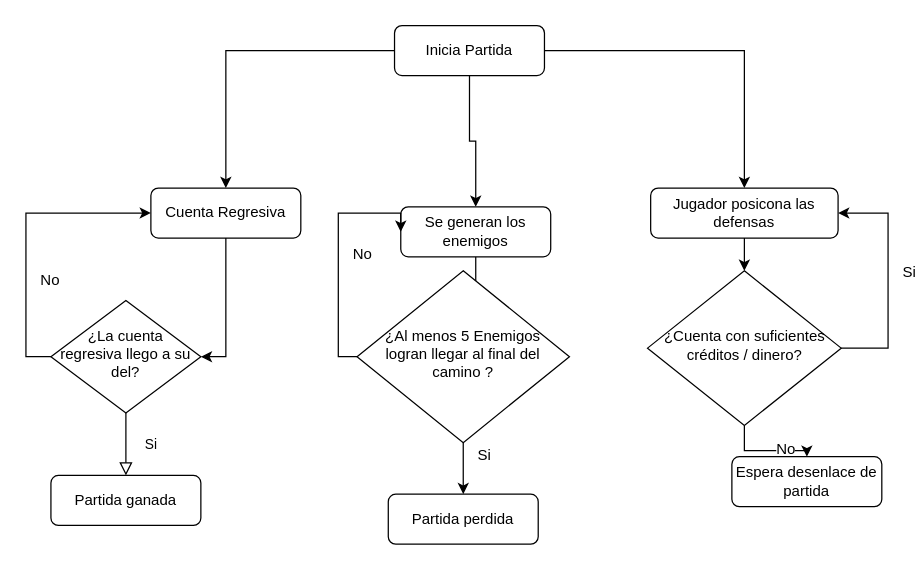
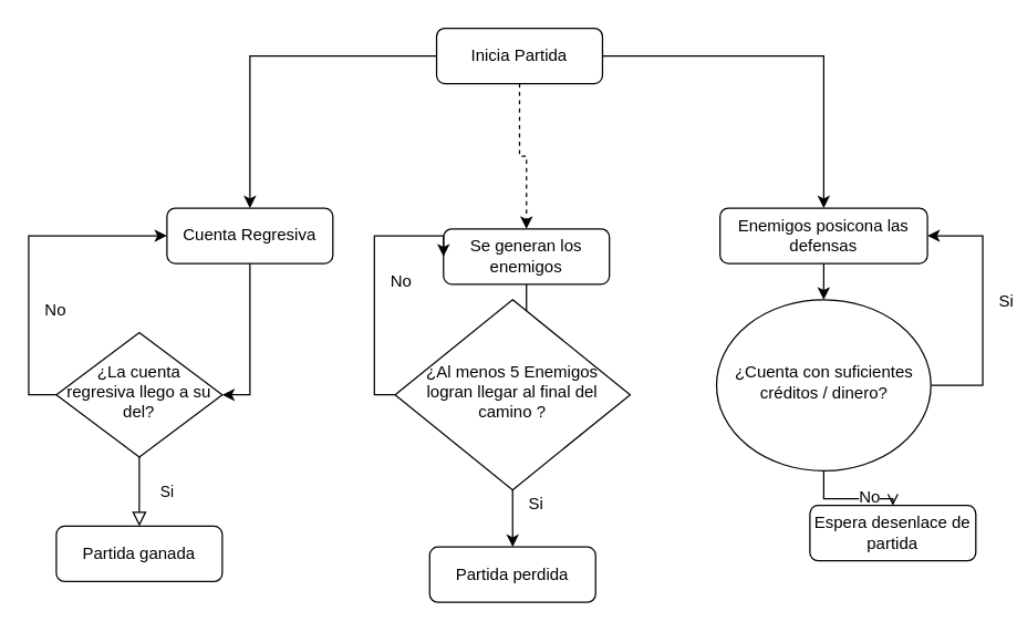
- <mxCell id="2" style="edgeStyle=orthogonalEdgeStyle;rounded=0;orthogonalLoop=1;jettySize=auto;html=1;entryX=0.5;entryY=0;entryDx=0;entryDy=0;labelBackgroundColor=none;fontSize=12;" edge="1" parent="1" source="5" target="13"><mxGeometry relative="1" as="geometry" /></mxCell>
+ <mxCell id="2" style="edgeStyle=orthogonalEdgeStyle;rounded=0;orthogonalLoop=1;jettySize=auto;html=1;entryX=0.5;entryY=0;entryDx=0;entryDy=0;labelBackgroundColor=none;fontSize=12;dashed=1;" edge="1" parent="1" source="5" target="13"><mxGeometry relative="1" as="geometry" /></mxCell>
- <mxCell id="19" value="Jugador posicona las defensas" style="rounded=1;whiteSpace=wrap;html=1;fontSize=12;glass=0;strokeWidth=1;shadow=0;" vertex="1" parent="1"><mxGeometry x="520" y="150" width="150" height="40" as="geometry" /></mxCell>
+ <mxCell id="19" value="Enemigos posicona las defensas" style="rounded=1;whiteSpace=wrap;html=1;fontSize=12;glass=0;strokeWidth=1;shadow=0;" vertex="1" parent="1"><mxGeometry x="520" y="150" width="150" height="40" as="geometry" /></mxCell>
- <mxCell id="23" value="&lt;font style=&quot;font-size: 12px;&quot;&gt;¿Cuenta con suficientes créditos / dinero?&lt;/font&gt;" style="rhombus;shadow=0;fontFamily=Helvetica;fontSize=12;align=center;strokeWidth=1;spacing=6;spacingTop=-4;whiteSpace=wrap;verticalAlign=middle;labelBackgroundColor=none;labelBorderColor=none;html=1;fontColor=default;horizontal=1;" vertex="1" parent="1"><mxGeometry x="517.5" y="216.25" width="155" height="123.75" as="geometry" /></mxCell>
+ <mxCell id="23" value="&lt;font style=&quot;font-size: 12px;&quot;&gt;¿Cuenta con suficientes créditos / dinero?&lt;/font&gt;" style="ellipse;shadow=0;fontFamily=Helvetica;fontSize=12;align=center;strokeWidth=1;spacing=6;spacingTop=-4;whiteSpace=wrap;verticalAlign=middle;labelBackgroundColor=none;labelBorderColor=none;html=1;fontColor=default;horizontal=1;" vertex="1" parent="1"><mxGeometry x="517.5" y="216.25" width="155" height="123.75" as="geometry" /></mxCell>
- <mxCell id="21" style="edgeStyle=orthogonalEdgeStyle;rounded=0;orthogonalLoop=1;jettySize=auto;html=1;exitX=0.5;exitY=1;exitDx=0;exitDy=0;labelBackgroundColor=none;fontSize=12;fontColor=default;" edge="1" parent="1" source="23" target="24"><mxGeometry relative="1" as="geometry" /></mxCell>
+ <mxCell id="21" style="edgeStyle=orthogonalEdgeStyle;rounded=0;orthogonalLoop=1;jettySize=auto;html=1;exitX=0.5;exitY=1;exitDx=0;exitDy=0;labelBackgroundColor=none;fontSize=12;fontColor=default;endArrow=open;" edge="1" parent="1" source="23" target="24"><mxGeometry relative="1" as="geometry" /></mxCell>
